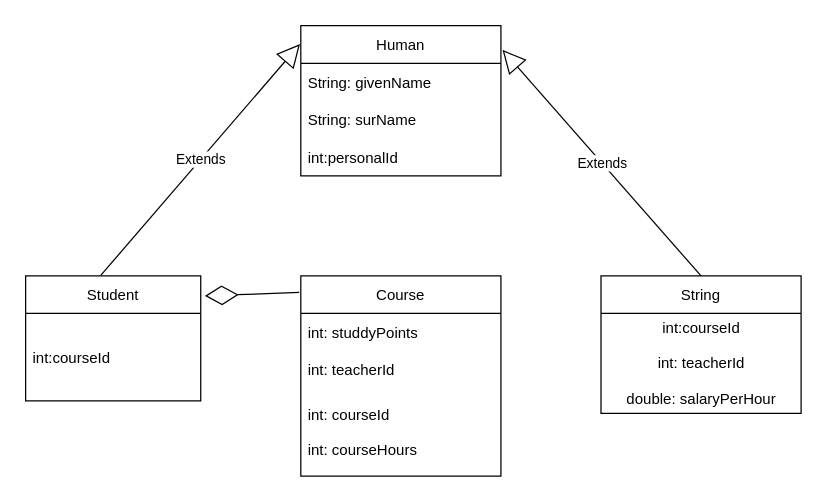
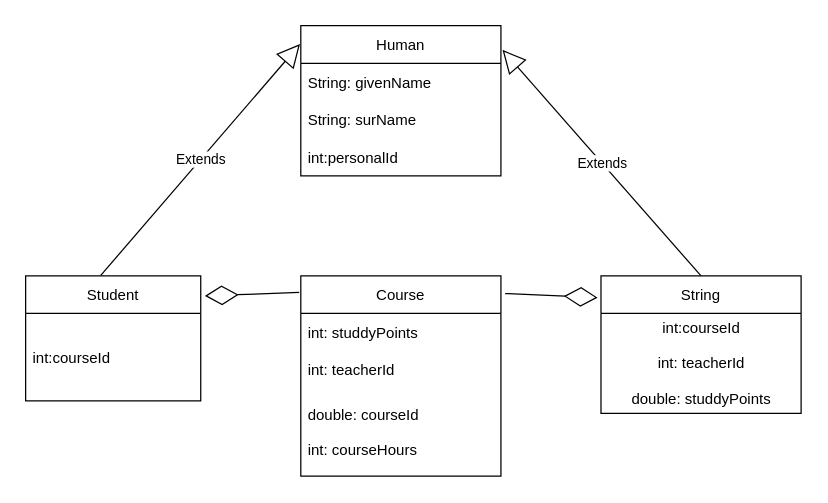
+ <mxCell id="17" value="" style="endArrow=diamondThin;endFill=0;endSize=24;html=1;rounded=0;entryX=-0.017;entryY=0.158;entryDx=0;entryDy=0;entryPerimeter=0;exitX=1.021;exitY=0.088;exitDx=0;exitDy=0;exitPerimeter=0;" edge="1" parent="1" source="4" target="8"><mxGeometry width="160" relative="1" as="geometry"><mxPoint x="250" y="290" as="sourcePoint" /><mxPoint x="410" y="290" as="targetPoint" /></mxGeometry></mxCell>
- <mxCell id="9" value="&lt;span style=&quot;text-align: left&quot;&gt;int:courseId&lt;br&gt;&lt;br&gt;int: teacherId&lt;br&gt;&lt;br&gt;double: salaryPerHour&lt;br&gt;&lt;/span&gt;" style="text;html=1;align=center;verticalAlign=middle;resizable=0;points=[];autosize=1;strokeColor=none;fillColor=none;" vertex="1" parent="8"><mxGeometry y="30" width="160" height="80" as="geometry" /></mxCell>
+ <mxCell id="9" value="&lt;span style=&quot;text-align: left&quot;&gt;int:courseId&lt;br&gt;&lt;br&gt;int: teacherId&lt;br&gt;&lt;br&gt;double: studdyPoints&lt;br&gt;&lt;/span&gt;" style="text;html=1;align=center;verticalAlign=middle;resizable=0;points=[];autosize=1;strokeColor=none;fillColor=none;" vertex="1" parent="8"><mxGeometry y="30" width="160" height="80" as="geometry" /></mxCell>
- <mxCell id="7" value="int: courseId&#10;&#10;int: courseHours" style="text;strokeColor=none;fillColor=none;align=left;verticalAlign=middle;spacingLeft=4;spacingRight=4;overflow=hidden;points=[[0,0.5],[1,0.5]];portConstraint=eastwest;rotatable=0;" vertex="1" parent="4"><mxGeometry y="90" width="160" height="70" as="geometry" /></mxCell>
+ <mxCell id="7" value="double: courseId&#10;&#10;int: courseHours" style="text;strokeColor=none;fillColor=none;align=left;verticalAlign=middle;spacingLeft=4;spacingRight=4;overflow=hidden;points=[[0,0.5],[1,0.5]];portConstraint=eastwest;rotatable=0;" vertex="1" parent="4"><mxGeometry y="90" width="160" height="70" as="geometry" /></mxCell>
